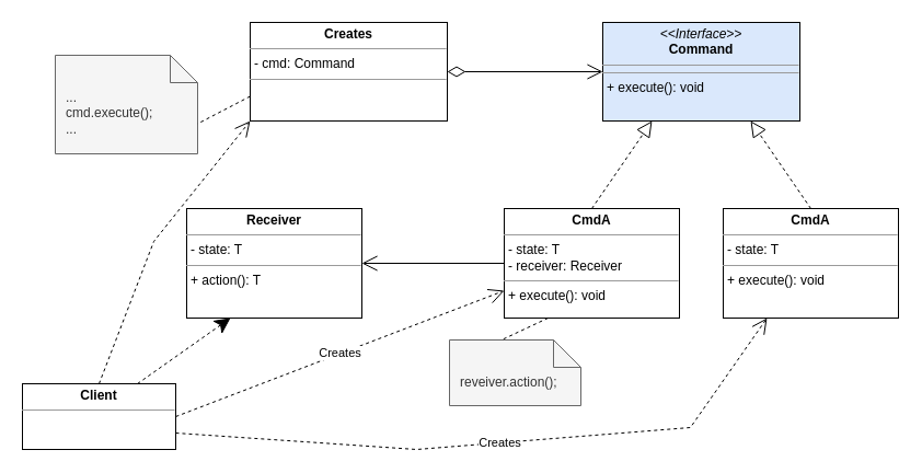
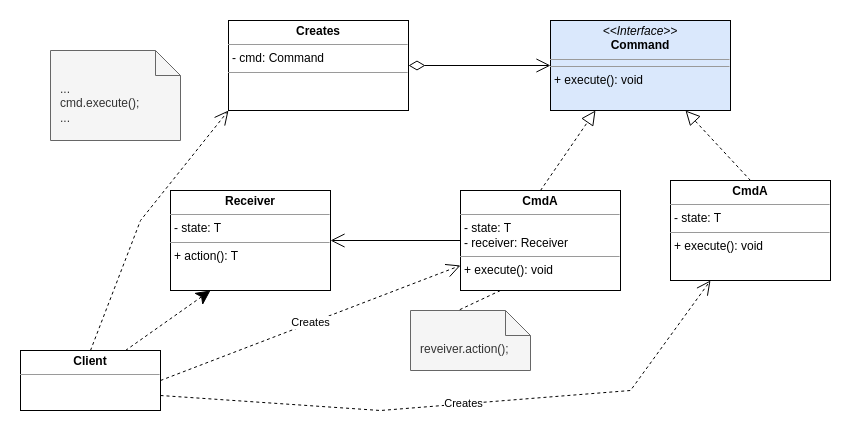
- <mxCell id="17" value="" style="endArrow=none;dashed=1;endFill=0;endSize=12;html=1;rounded=0;entryX=0;entryY=0;entryDx=130;entryDy=62.5;entryPerimeter=0;exitX=0;exitY=0.75;exitDx=0;exitDy=0;" parent="1" source="18" target="15" edge="1"><mxGeometry width="160" relative="1" as="geometry"><mxPoint x="210" y="70" as="sourcePoint" /><mxPoint x="477.5" y="320" as="targetPoint" /></mxGeometry></mxCell>
- <mxCell id="5" value="&lt;p style=&quot;margin:0px;margin-top:4px;text-align:center;&quot;&gt;&lt;b&gt;CmdA&lt;/b&gt;&lt;/p&gt;&lt;hr size=&quot;1&quot;&gt;&lt;p style=&quot;margin:0px;margin-left:4px;&quot;&gt;- state: T&lt;/p&gt;&lt;hr size=&quot;1&quot;&gt;&lt;p style=&quot;margin:0px;margin-left:4px;&quot;&gt;+ execute(): void&lt;/p&gt;" style="verticalAlign=top;align=left;overflow=fill;fontSize=12;fontFamily=Helvetica;html=1;" parent="1" vertex="1"><mxGeometry x="660" y="190" width="160" height="100" as="geometry" /></mxCell>
+ <mxCell id="5" value="&lt;p style=&quot;margin:0px;margin-top:4px;text-align:center;&quot;&gt;&lt;b&gt;CmdA&lt;/b&gt;&lt;/p&gt;&lt;hr size=&quot;1&quot;&gt;&lt;p style=&quot;margin:0px;margin-left:4px;&quot;&gt;- state: T&lt;/p&gt;&lt;hr size=&quot;1&quot;&gt;&lt;p style=&quot;margin:0px;margin-left:4px;&quot;&gt;+ execute(): void&lt;/p&gt;" style="verticalAlign=top;align=left;overflow=fill;fontSize=12;fontFamily=Helvetica;html=1;" parent="1" vertex="1"><mxGeometry x="670" y="180" width="160" height="100" as="geometry" /></mxCell>
